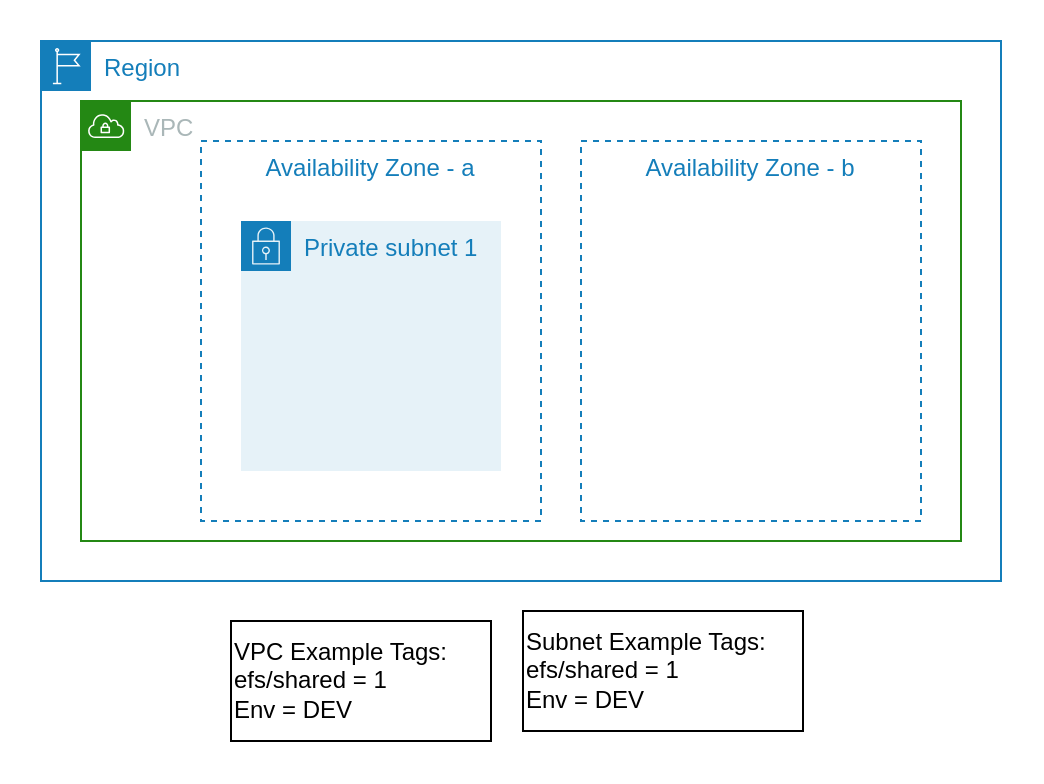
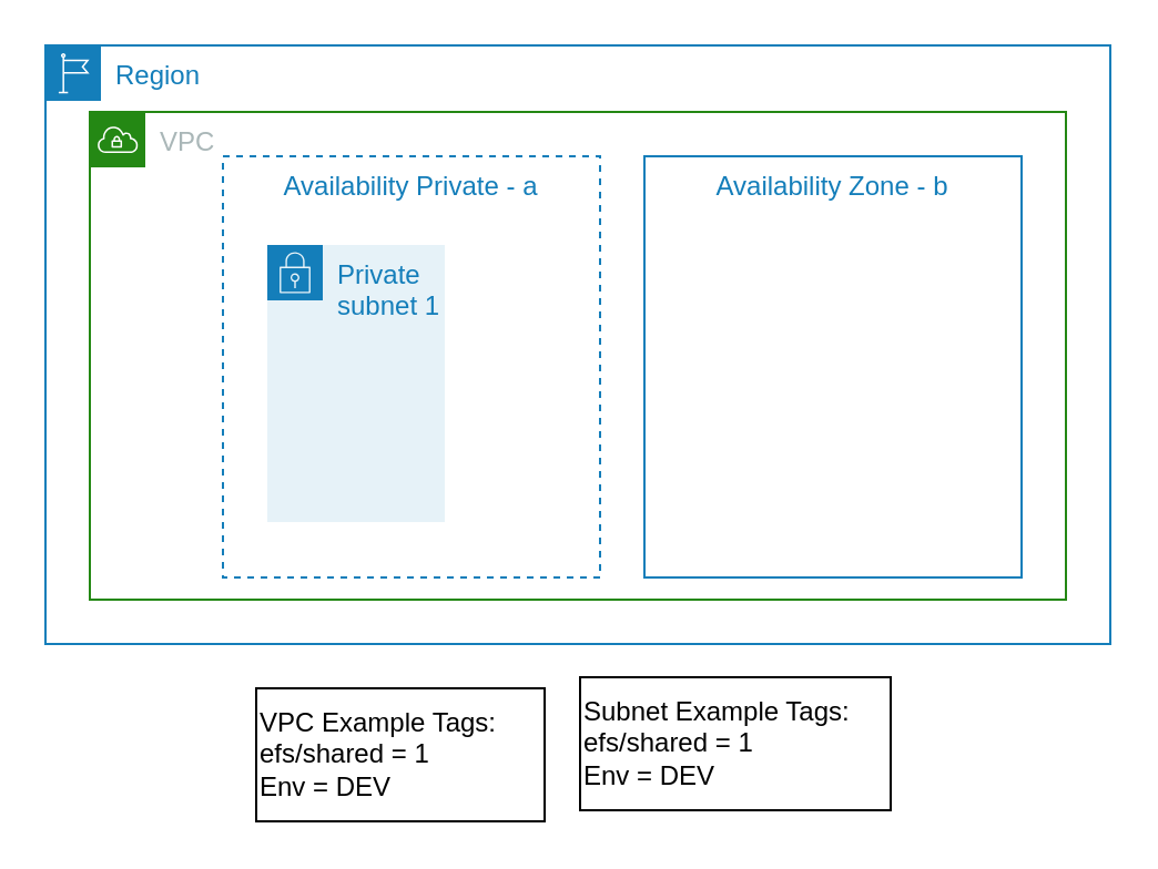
- <mxCell id="4" value="Availability Zone - a" style="fillColor=none;strokeColor=#147EBA;dashed=1;verticalAlign=top;fontStyle=0;fontColor=#147EBA;" parent="1" vertex="1"><mxGeometry x="100" y="70" width="170" height="190" as="geometry" /></mxCell>
+ <mxCell id="4" value="Availability Private - a" style="fillColor=none;strokeColor=#147EBA;dashed=1;verticalAlign=top;fontStyle=0;fontColor=#147EBA;" parent="1" vertex="1"><mxGeometry x="100" y="70" width="170" height="190" as="geometry" /></mxCell>
- <mxCell id="6" value="Availability Zone - b" style="fillColor=none;strokeColor=#147EBA;dashed=1;verticalAlign=top;fontStyle=0;fontColor=#147EBA;" parent="1" vertex="1"><mxGeometry x="290" y="70" width="170" height="190" as="geometry" /></mxCell>
+ <mxCell id="6" value="Availability Zone - b" style="fillColor=none;strokeColor=#147EBA;dashed=0;verticalAlign=top;fontStyle=0;fontColor=#147EBA;" parent="1" vertex="1"><mxGeometry x="290" y="70" width="170" height="190" as="geometry" /></mxCell>
- <mxCell id="5" value="Private subnet 1" style="points=[[0,0],[0.25,0],[0.5,0],[0.75,0],[1,0],[1,0.25],[1,0.5],[1,0.75],[1,1],[0.75,1],[0.5,1],[0.25,1],[0,1],[0,0.75],[0,0.5],[0,0.25]];outlineConnect=0;gradientColor=none;html=1;whiteSpace=wrap;fontSize=12;fontStyle=0;shape=mxgraph.aws4.group;grIcon=mxgraph.aws4.group_security_group;grStroke=0;strokeColor=#147EBA;fillColor=#E6F2F8;verticalAlign=top;align=left;spacingLeft=30;fontColor=#147EBA;dashed=0;" parent="1" vertex="1"><mxGeometry x="120" y="110" width="130" height="125" as="geometry" /></mxCell>
+ <mxCell id="5" value="Private subnet 1" style="points=[[0,0],[0.25,0],[0.5,0],[0.75,0],[1,0],[1,0.25],[1,0.5],[1,0.75],[1,1],[0.75,1],[0.5,1],[0.25,1],[0,1],[0,0.75],[0,0.5],[0,0.25]];outlineConnect=0;gradientColor=none;html=1;whiteSpace=wrap;fontSize=12;fontStyle=0;shape=mxgraph.aws4.group;grIcon=mxgraph.aws4.group_security_group;grStroke=0;strokeColor=#147EBA;fillColor=#E6F2F8;verticalAlign=top;align=left;spacingLeft=30;fontColor=#147EBA;dashed=0;" parent="1" vertex="1"><mxGeometry x="120" y="110" width="80" height="125" as="geometry" /></mxCell>
